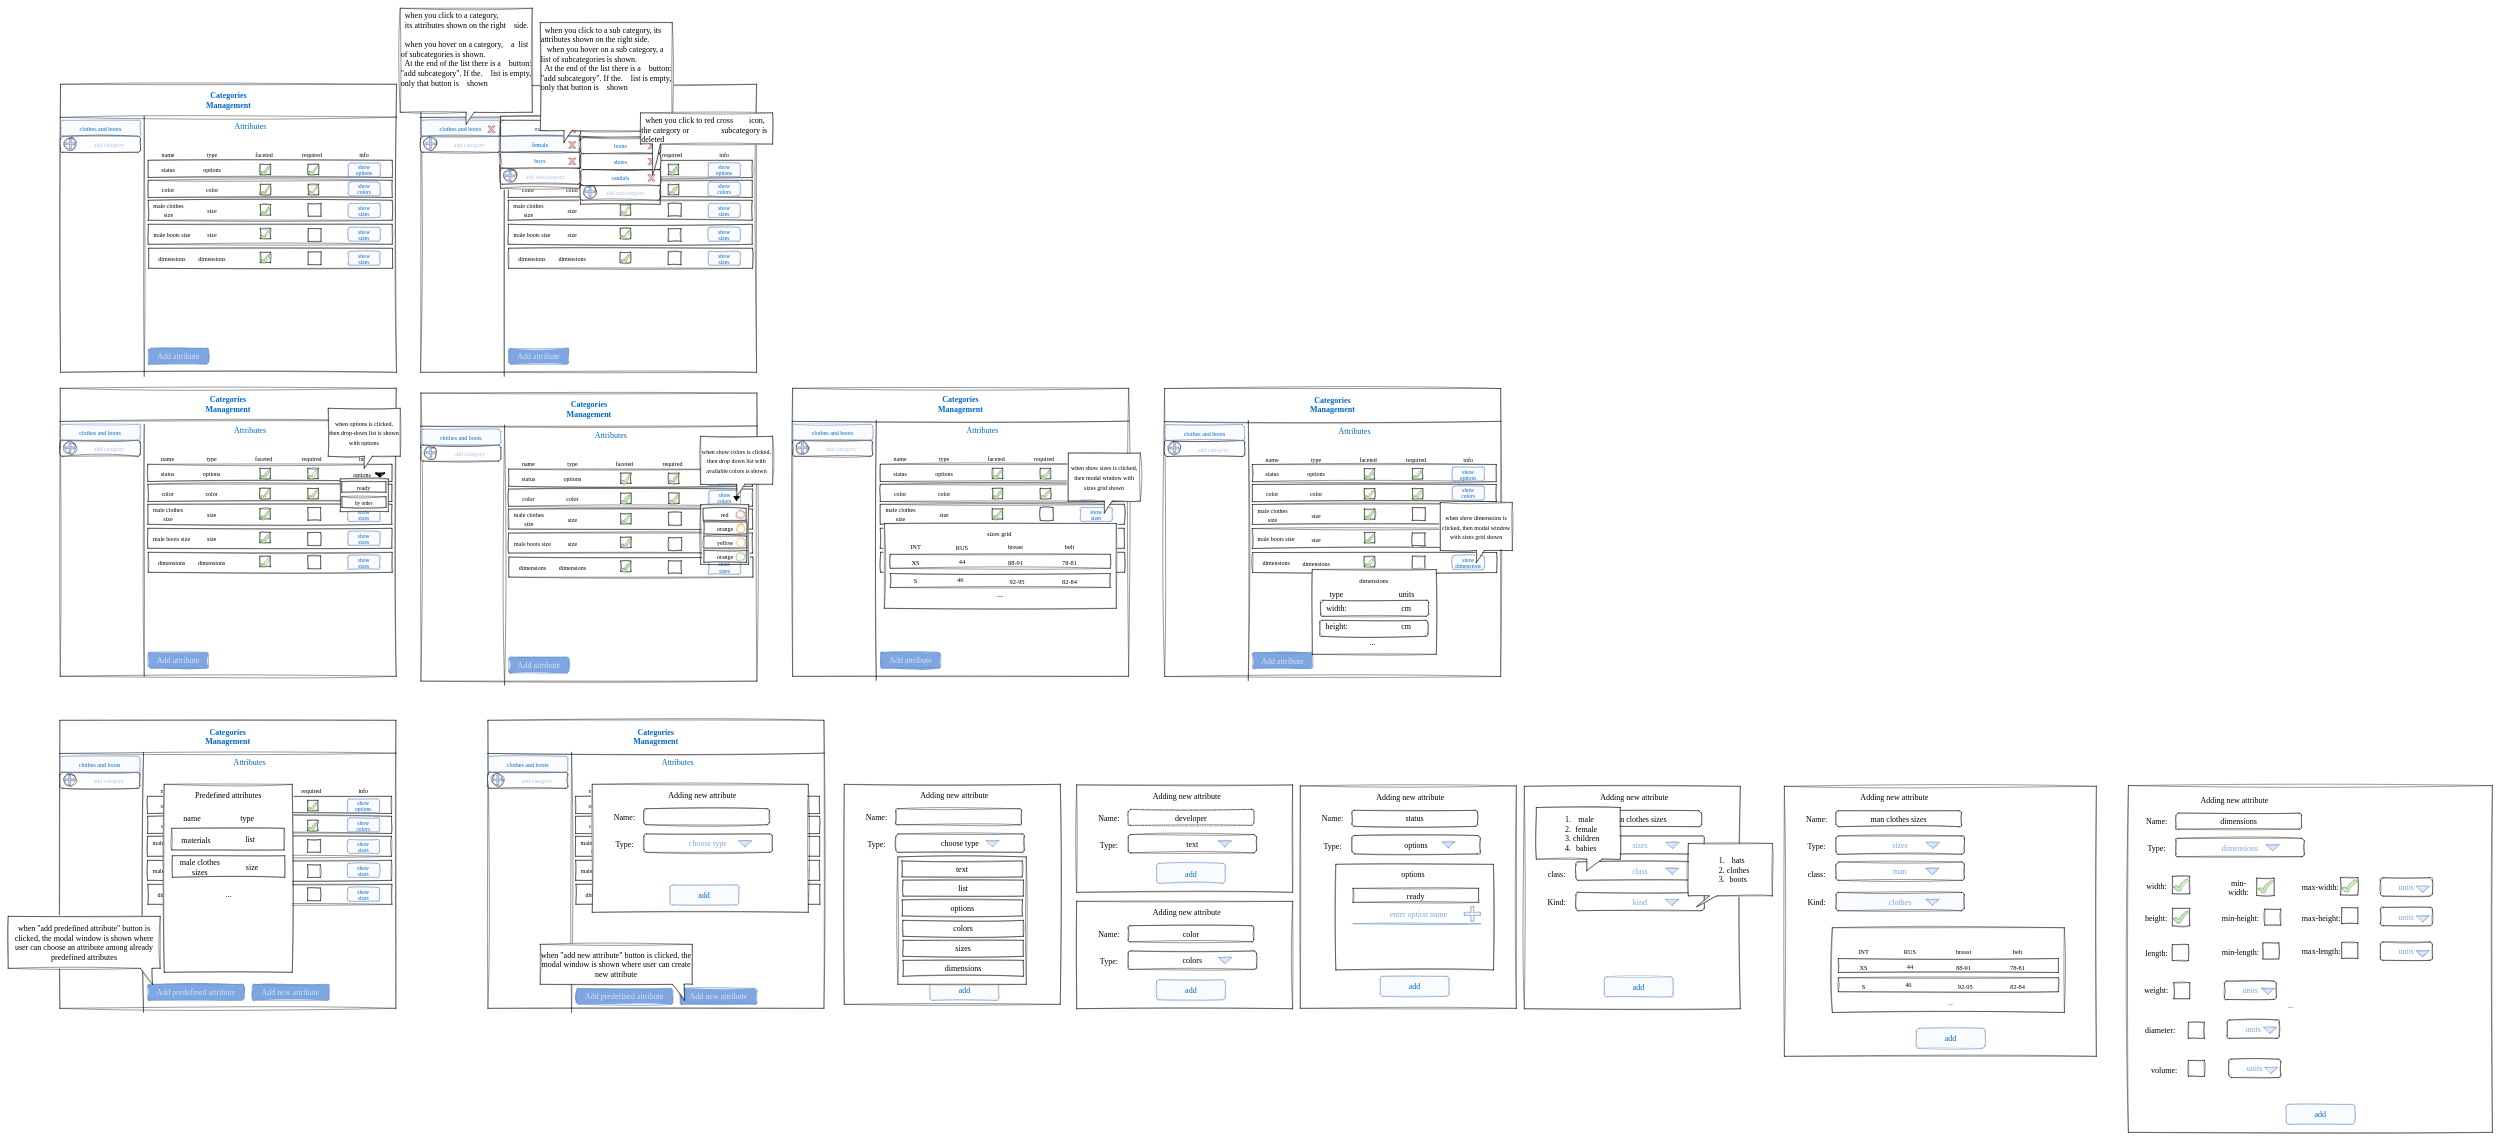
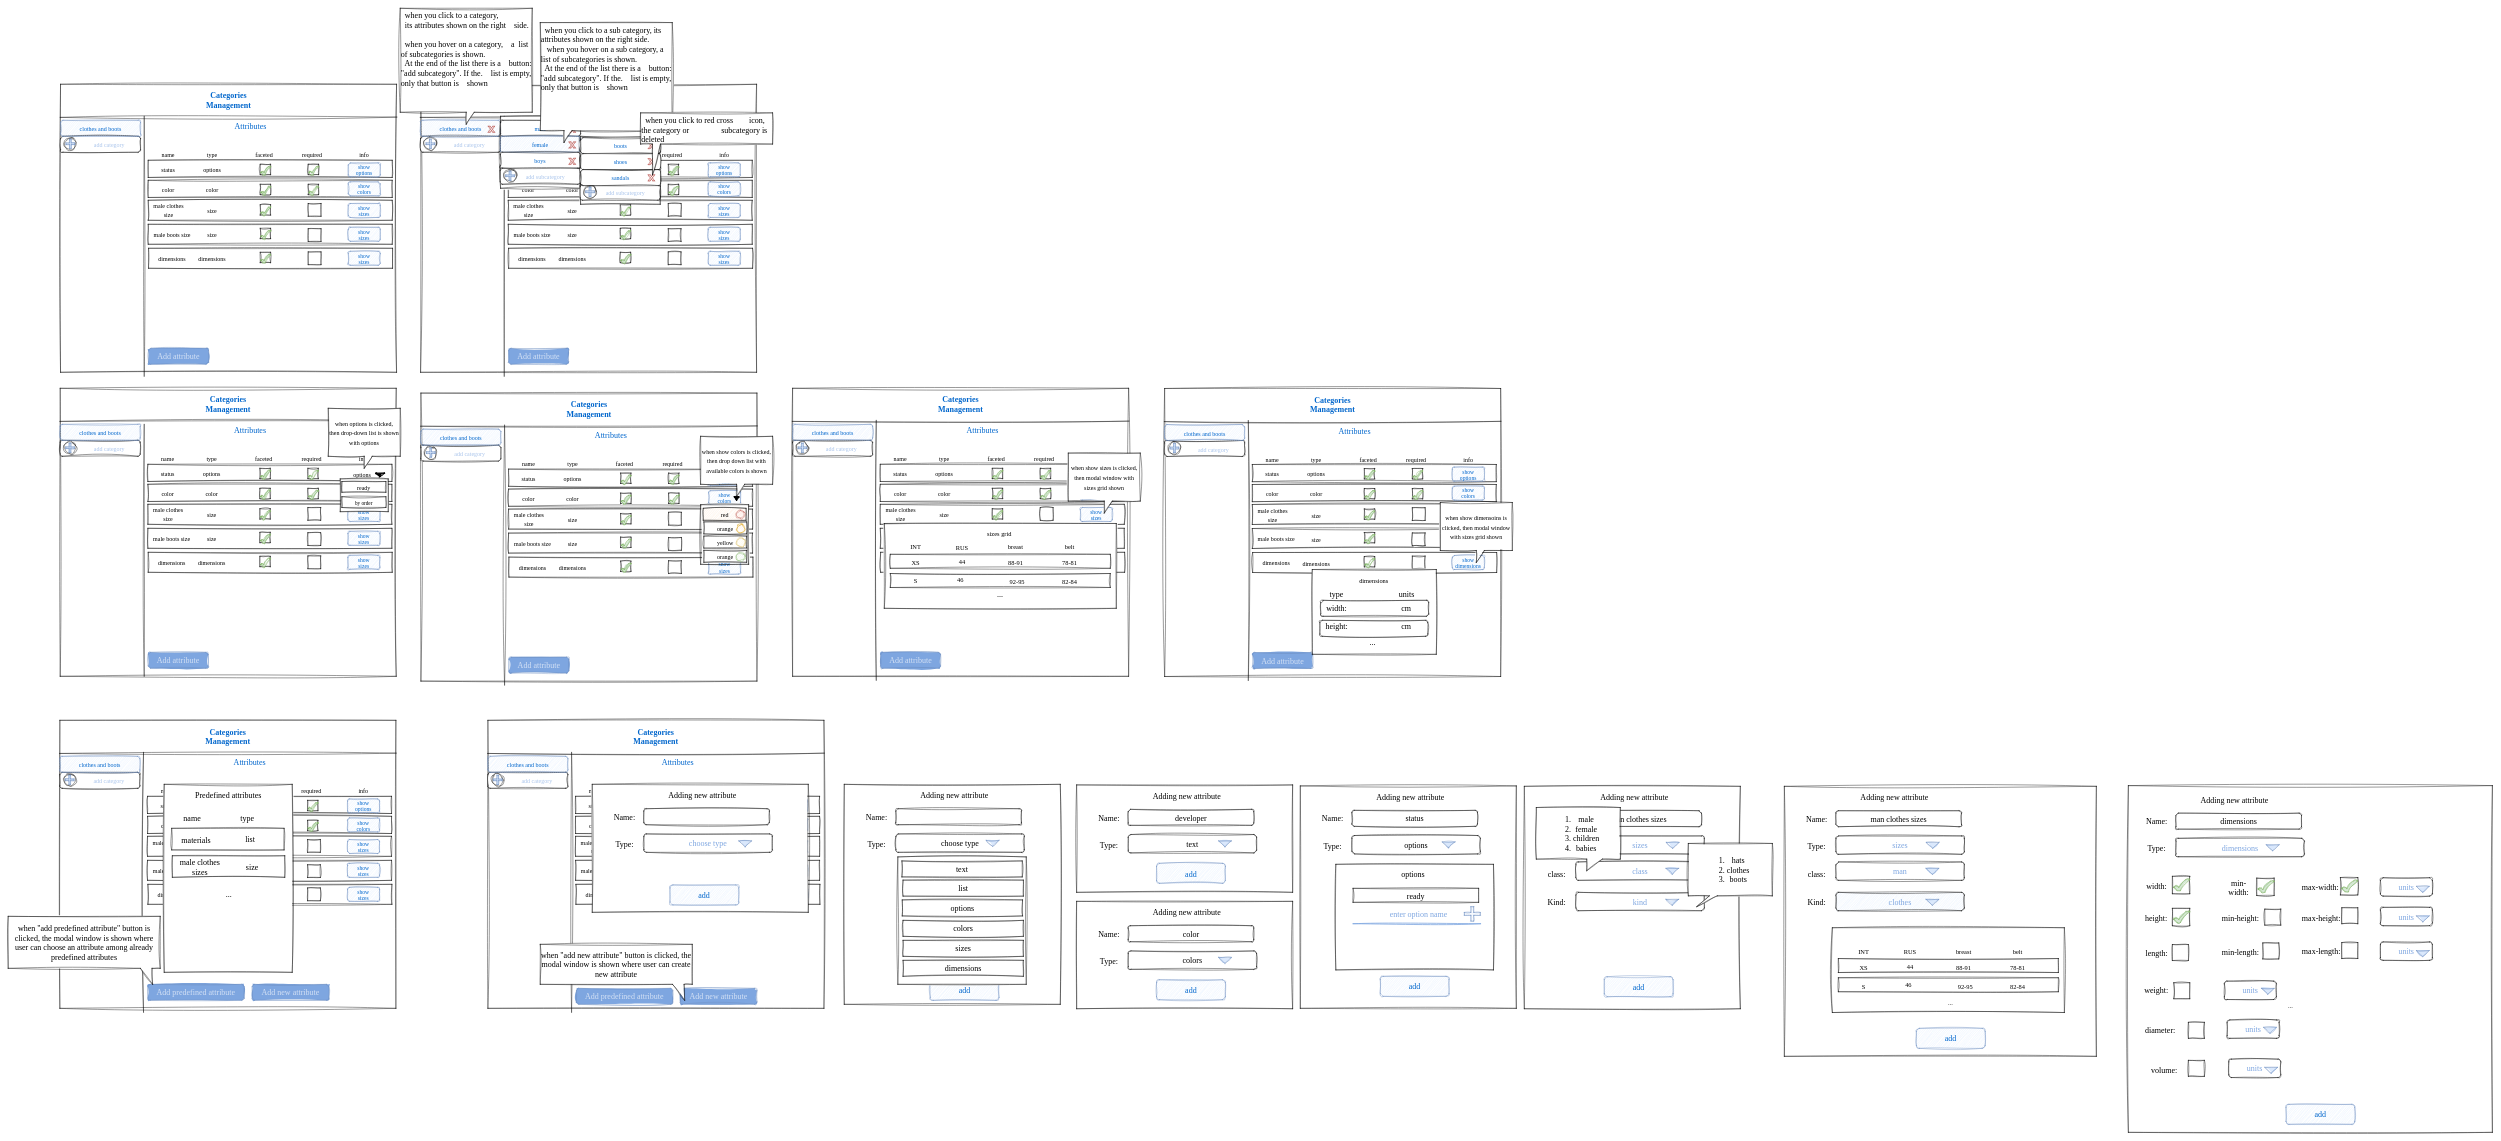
- <mxCell id="283" value="&lt;font style=&quot;font-size: 15px;&quot;&gt;red&lt;/font&gt;" style="rounded=0;whiteSpace=wrap;html=1;sketch=1;hachureGap=4;jiggle=2;curveFitting=1;fontFamily=Architects Daughter;fontSource=https%3A%2F%2Ffonts.googleapis.com%2Fcss%3Ffamily%3DArchitects%2BDaughter;fontSize=20;" vertex="1" parent="1"><mxGeometry x="1757.5" y="1270" width="107" height="30" as="geometry" /></mxCell>
+ <mxCell id="283" value="&lt;font style=&quot;font-size: 15px;&quot;&gt;red&lt;/font&gt;" style="rounded=0;whiteSpace=wrap;html=1;sketch=1;hachureGap=4;jiggle=2;curveFitting=1;fontFamily=Architects Daughter;fontSource=https%3A%2F%2Ffonts.googleapis.com%2Fcss%3Ffamily%3DArchitects%2BDaughter;fontSize=20;fillColor=#ffe6cc;" vertex="1" parent="1"><mxGeometry x="1757.5" y="1270" width="107" height="30" as="geometry" /></mxCell>
- <mxCell id="595" value="developer" style="rounded=1;whiteSpace=wrap;html=1;sketch=1;hachureGap=4;jiggle=2;curveFitting=1;fontFamily=Architects Daughter;fontSource=https%3A%2F%2Ffonts.googleapis.com%2Fcss%3Ffamily%3DArchitects%2BDaughter;fontSize=20;dashed=1;" vertex="1" parent="1"><mxGeometry x="2819.68" y="2022.5" width="314" height="40" as="geometry" /></mxCell>
+ <mxCell id="595" value="developer" style="rounded=1;whiteSpace=wrap;html=1;sketch=1;hachureGap=4;jiggle=2;curveFitting=1;fontFamily=Architects Daughter;fontSource=https%3A%2F%2Ffonts.googleapis.com%2Fcss%3Ffamily%3DArchitects%2BDaughter;fontSize=20;" vertex="1" parent="1"><mxGeometry x="2819.68" y="2022.5" width="314" height="40" as="geometry" /></mxCell>
